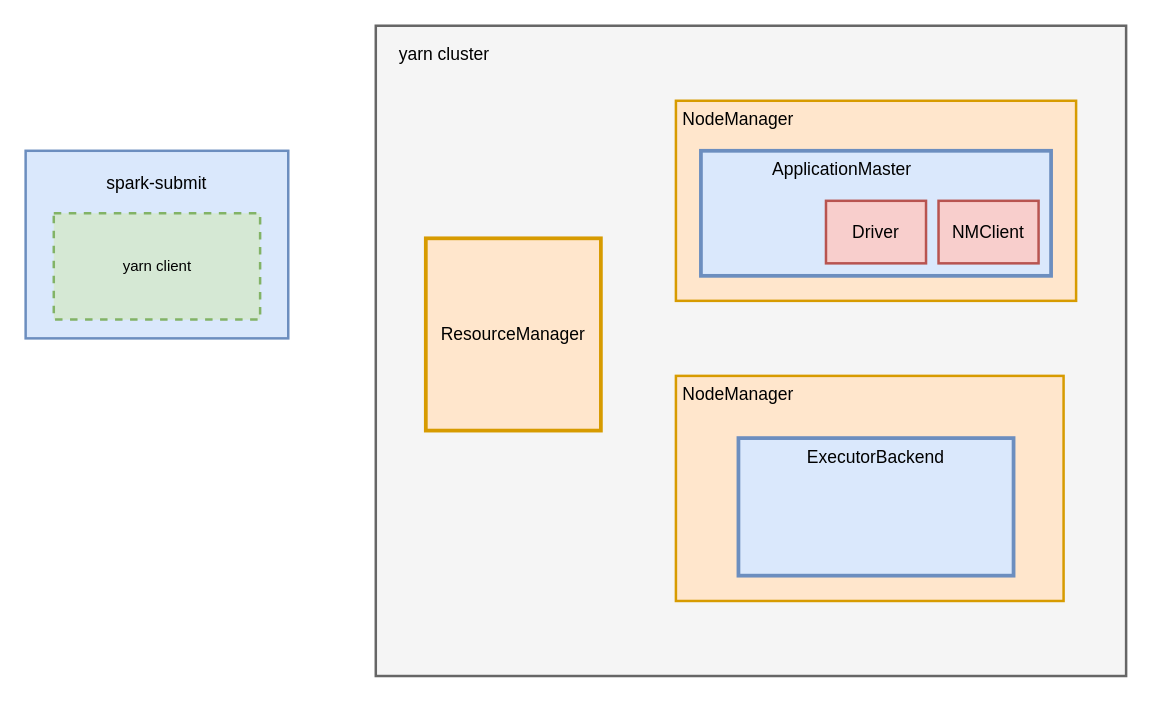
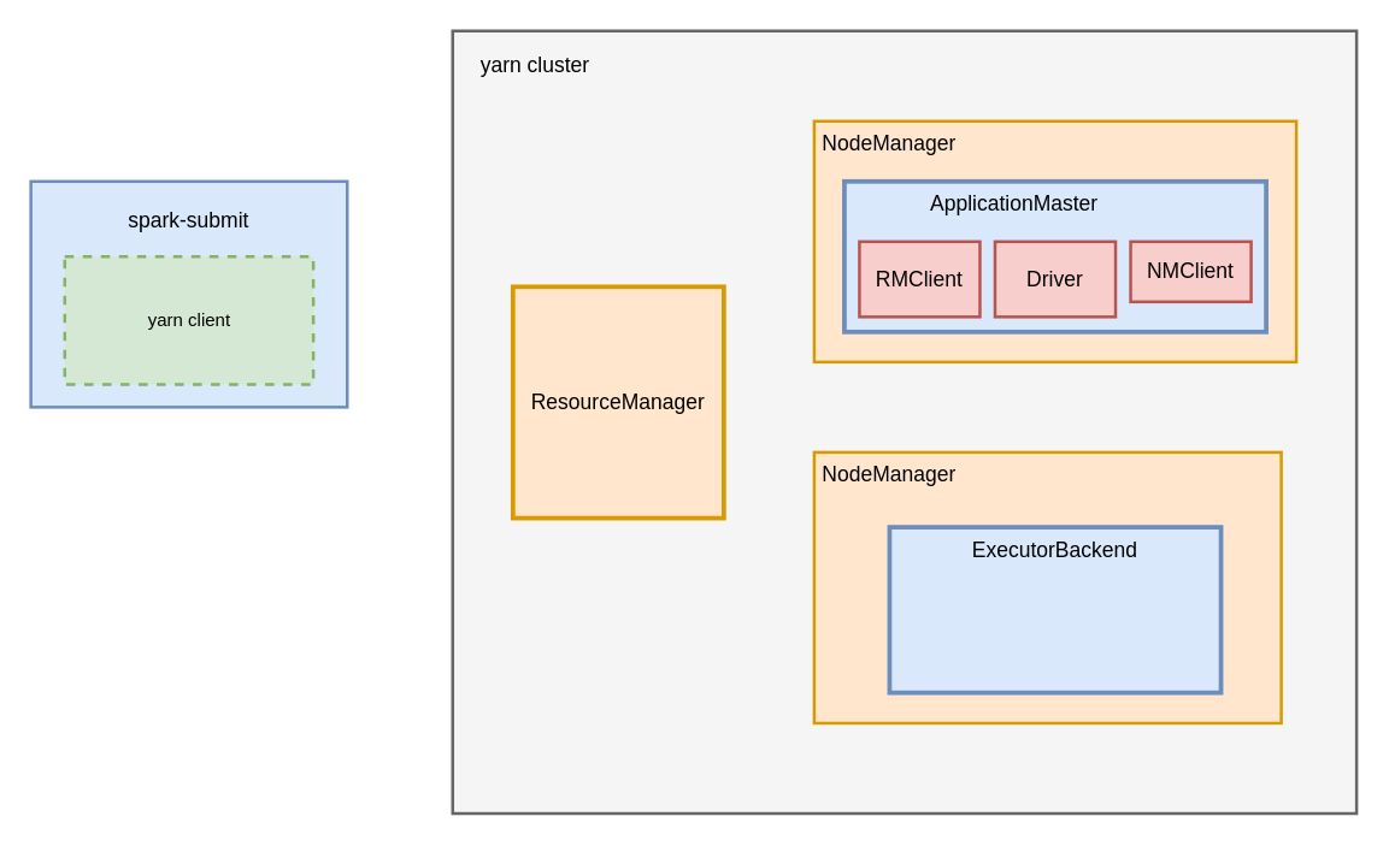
+ <mxCell id="16" value="RMClient" style="rounded=0;whiteSpace=wrap;html=1;strokeWidth=2;fontSize=14;fillColor=#f8cecc;strokeColor=#b85450;" vertex="1" parent="1"><mxGeometry x="570" y="160" width="80" height="50" as="geometry" /></mxCell>
- <mxCell id="18" value="NMClient" style="rounded=0;whiteSpace=wrap;html=1;strokeWidth=2;fontSize=14;fillColor=#f8cecc;strokeColor=#b85450;" vertex="1" parent="1"><mxGeometry x="750" y="160" width="80" height="50" as="geometry" /></mxCell>
+ <mxCell id="18" value="NMClient" style="rounded=0;whiteSpace=wrap;html=1;strokeWidth=2;fontSize=14;fillColor=#f8cecc;strokeColor=#b85450;" vertex="1" parent="1"><mxGeometry x="750" y="160" width="80" height="40" as="geometry" /></mxCell>
